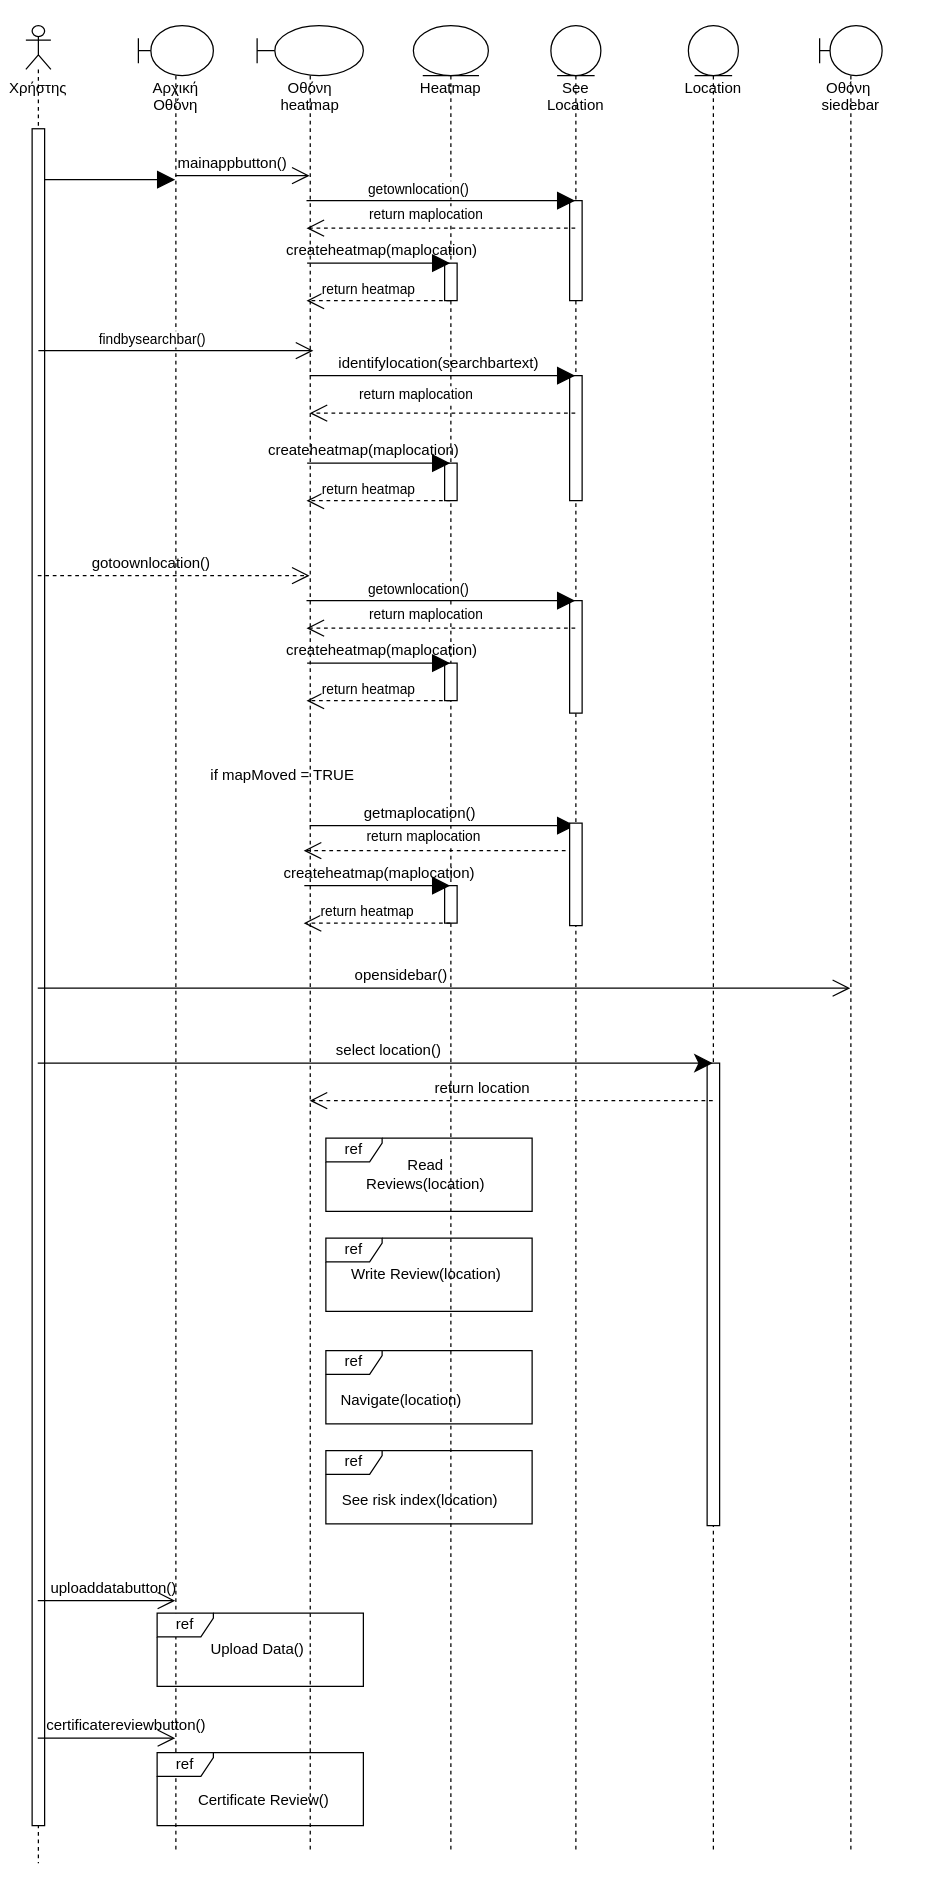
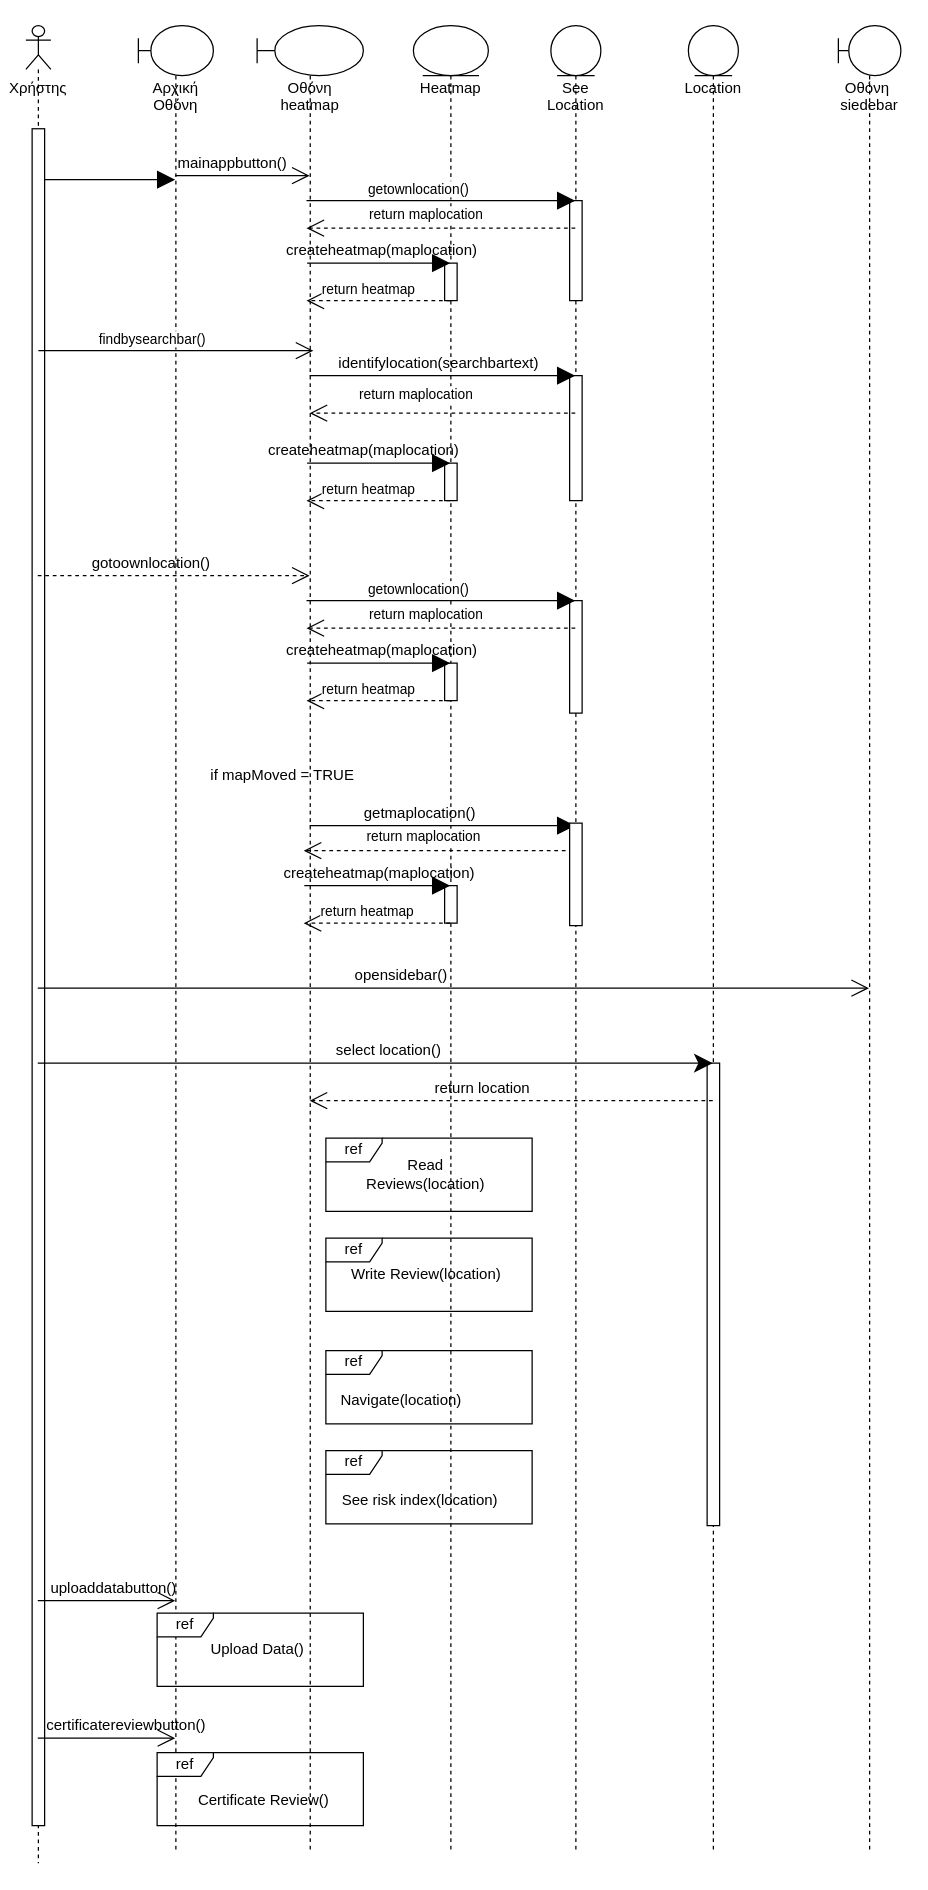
- <mxCell id="8" value="Οθόνη&amp;nbsp; siedebar" style="shape=umlLifeline;participant=umlBoundary;perimeter=lifelinePerimeter;whiteSpace=wrap;html=1;container=1;collapsible=0;recursiveResize=0;verticalAlign=top;spacingTop=36;outlineConnect=0;" vertex="1" parent="1"><mxGeometry x="655" y="20" width="50" height="1460" as="geometry" /></mxCell>
+ <mxCell id="8" value="Οθόνη&amp;nbsp; siedebar" style="shape=umlLifeline;participant=umlBoundary;perimeter=lifelinePerimeter;whiteSpace=wrap;html=1;container=1;collapsible=0;recursiveResize=0;verticalAlign=top;spacingTop=36;outlineConnect=0;" vertex="1" parent="1"><mxGeometry x="670" y="20" width="50" height="1460" as="geometry" /></mxCell>
